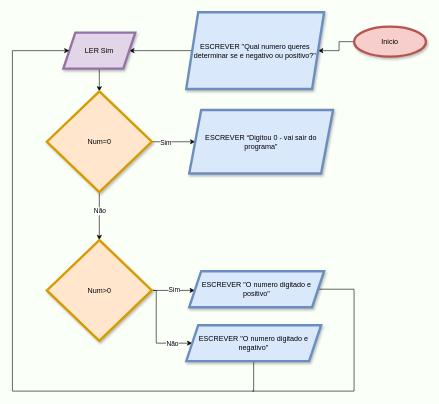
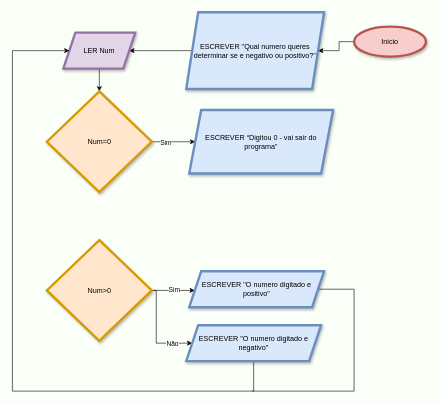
- <mxCell id="7" value="LER Sim" style="shape=parallelogram;perimeter=parallelogramPerimeter;whiteSpace=wrap;html=1;fixedSize=1;fillColor=#e1d5e7;strokeColor=#9673a6;strokeWidth=4;shadow=1;" parent="1" vertex="1"><mxGeometry x="105" y="54" width="120" height="60" as="geometry" /></mxCell>
+ <mxCell id="7" value="LER Num" style="shape=parallelogram;perimeter=parallelogramPerimeter;whiteSpace=wrap;html=1;fixedSize=1;fillColor=#e1d5e7;strokeColor=#9673a6;strokeWidth=4;shadow=1;" parent="1" vertex="1"><mxGeometry x="105" y="54" width="120" height="60" as="geometry" /></mxCell>
- <mxCell id="10" value="" style="edgeStyle=orthogonalEdgeStyle;rounded=0;orthogonalLoop=1;jettySize=auto;html=1;" edge="1" parent="1" source="12" target="19"><mxGeometry relative="1" as="geometry" /></mxCell>
- <mxCell id="11" value="Não" style="edgeLabel;html=1;align=center;verticalAlign=middle;resizable=0;points=[];" vertex="1" connectable="0" parent="10"><mxGeometry x="-0.225" relative="1" as="geometry"><mxPoint as="offset" /></mxGeometry></mxCell>
